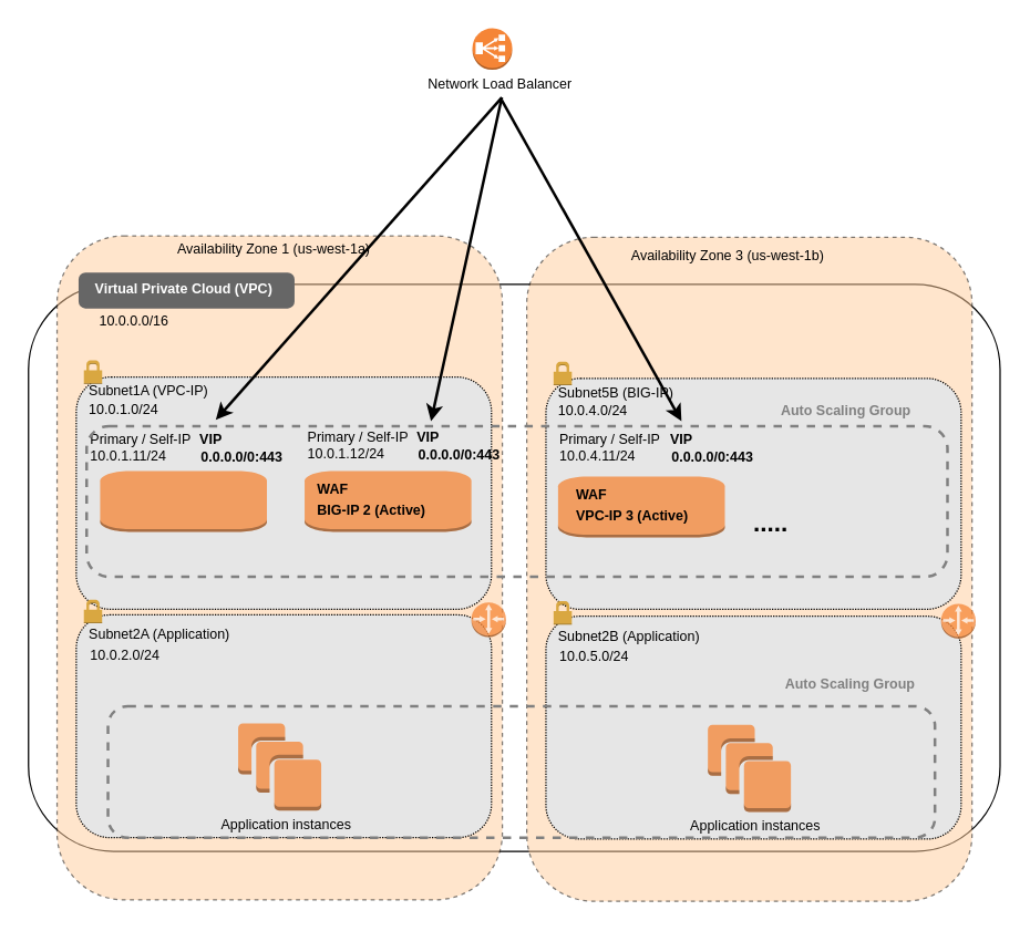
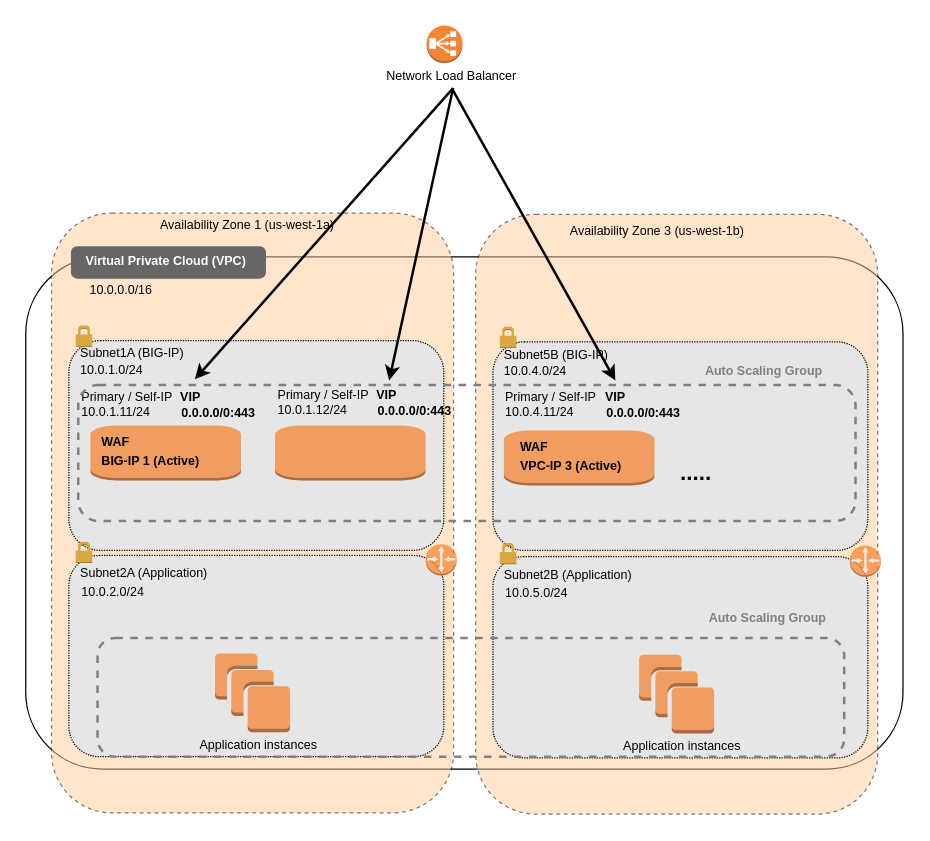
- <mxCell id="7" value="&lt;font style=&quot;font-size: 10px&quot;&gt;Subnet1A (VPC-IP)&lt;/font&gt;" style="text;html=1;align=left;verticalAlign=middle;resizable=0;points=[];autosize=1;" parent="1" vertex="1"><mxGeometry x="62.004" y="271.999" width="100" height="20" as="geometry" /></mxCell>
+ <mxCell id="7" value="&lt;font style=&quot;font-size: 10px&quot;&gt;Subnet1A (BIG-IP)&lt;/font&gt;" style="text;html=1;align=left;verticalAlign=middle;resizable=0;points=[];autosize=1;" parent="1" vertex="1"><mxGeometry x="62.004" y="271.999" width="100" height="20" as="geometry" /></mxCell>
+ <mxCell id="18" value="&lt;font style=&quot;font-size: 10px&quot;&gt;&lt;b&gt;WAF&lt;br&gt;BIG-IP 1 (Active)&lt;br&gt;&lt;/b&gt;&lt;/font&gt;" style="text;html=1;align=left;verticalAlign=middle;resizable=0;points=[];autosize=1;" parent="1" vertex="1"><mxGeometry x="79.444" y="344.999" width="90" height="30" as="geometry" /></mxCell>
- <mxCell id="50" value="&lt;font style=&quot;font-size: 10px&quot;&gt;&lt;b&gt;WAF&lt;br&gt;BIG-IP 2 (Active)&lt;br&gt;&lt;/b&gt;&lt;/font&gt;" style="text;html=1;align=left;verticalAlign=middle;resizable=0;points=[];autosize=1;" parent="1" vertex="1"><mxGeometry x="227.194" y="344.999" width="90" height="30" as="geometry" /></mxCell>
